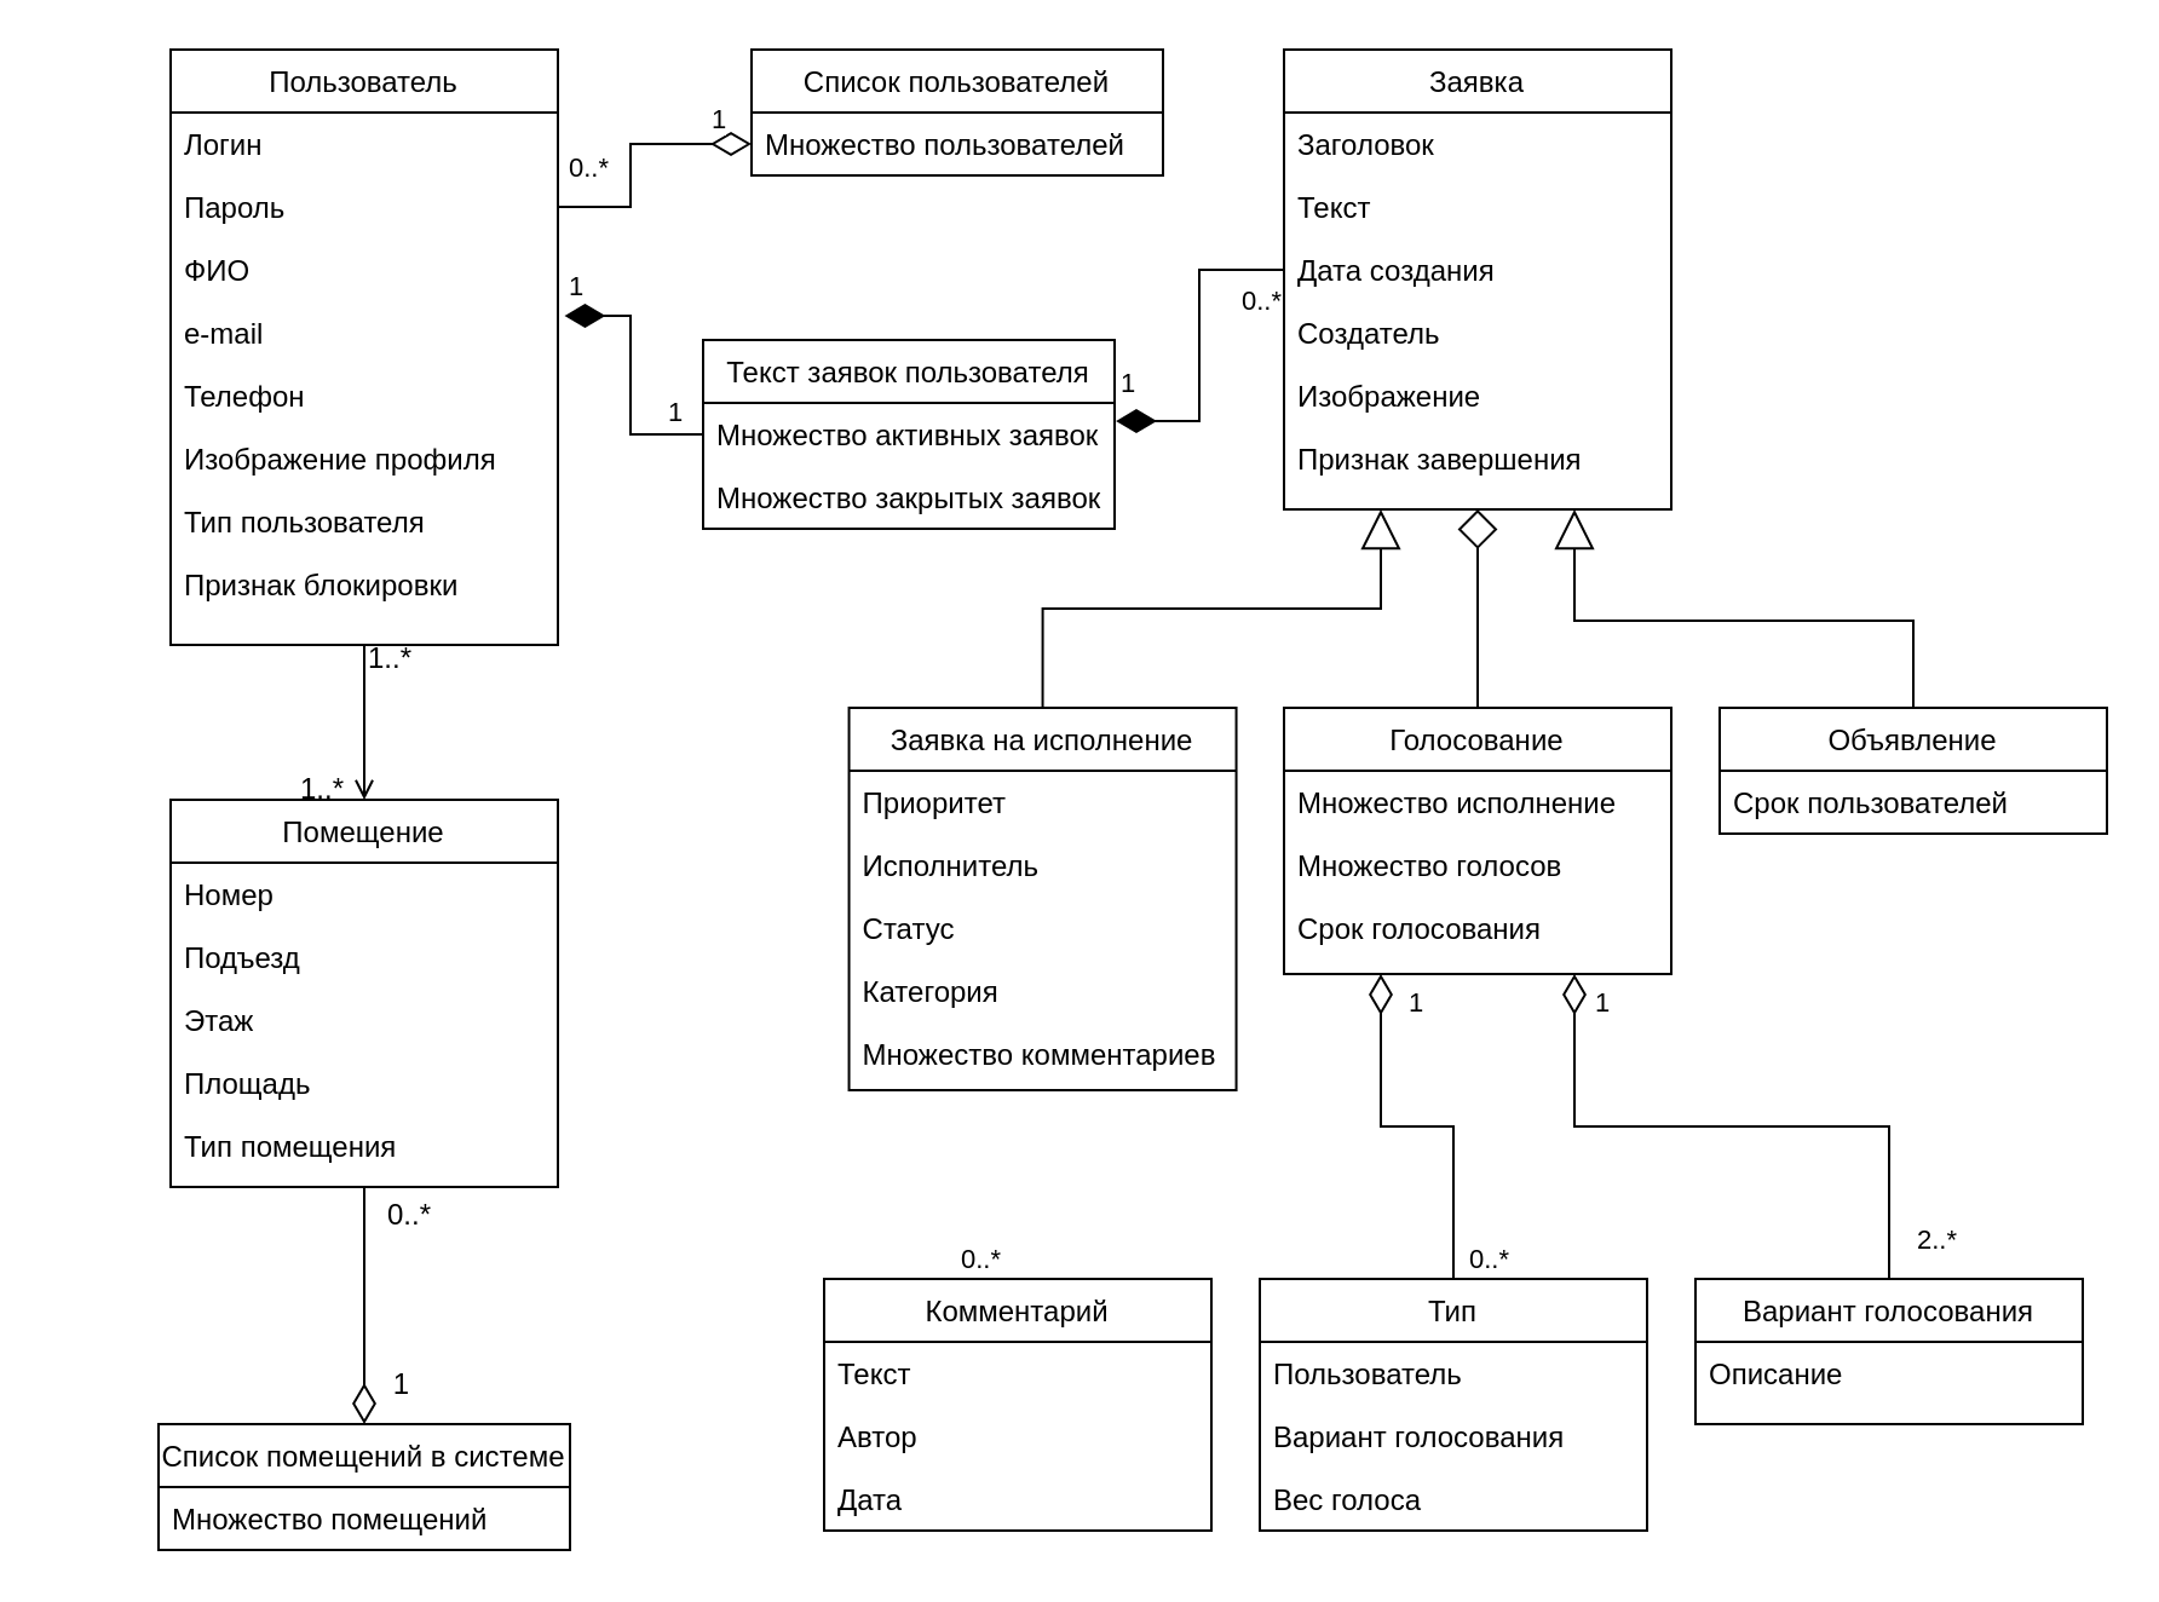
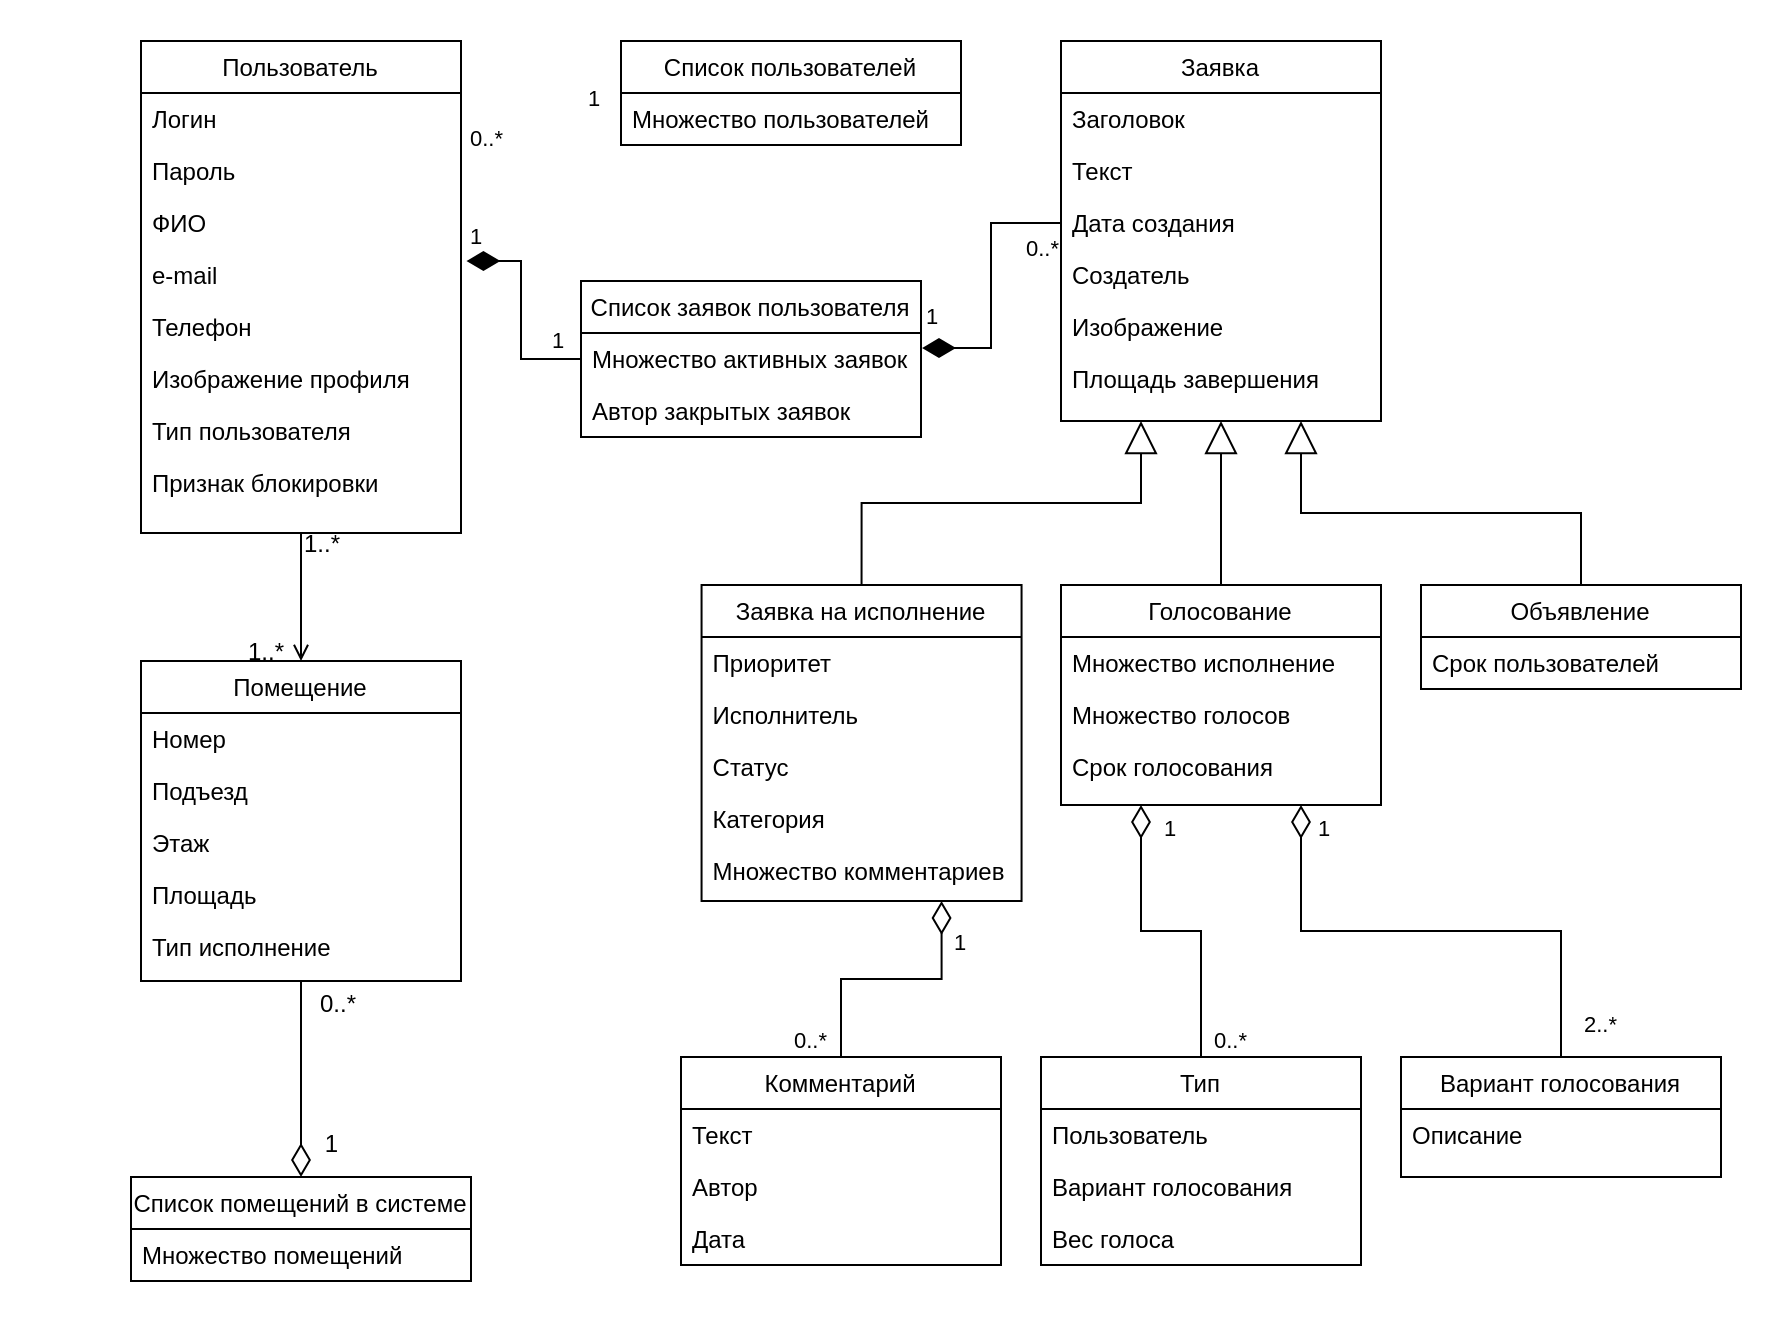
- <mxCell id="71" style="edgeStyle=orthogonalEdgeStyle;rounded=0;orthogonalLoop=1;jettySize=auto;html=1;exitX=1;exitY=0.5;exitDx=0;exitDy=0;entryX=0;entryY=0.5;entryDx=0;entryDy=0;endArrow=diamondThin;endFill=0;endSize=14;strokeColor=#000000;" parent="1" source="4" target="70" edge="1"><mxGeometry relative="1" as="geometry"><Array as="points"><mxPoint x="260" y="85" /><mxPoint x="260" y="59" /></Array></mxGeometry></mxCell>
- <mxCell id="27" value="Текст заявок пользователя" style="swimlane;fontStyle=0;childLayout=stackLayout;horizontal=1;startSize=26;fillColor=none;horizontalStack=0;resizeParent=1;resizeParentMax=0;resizeLast=0;collapsible=1;marginBottom=0;" parent="1" vertex="1"><mxGeometry x="290" y="140" width="170" height="78" as="geometry" /></mxCell>
+ <mxCell id="27" value="Список заявок пользователя" style="swimlane;fontStyle=0;childLayout=stackLayout;horizontal=1;startSize=26;fillColor=none;horizontalStack=0;resizeParent=1;resizeParentMax=0;resizeLast=0;collapsible=1;marginBottom=0;" parent="1" vertex="1"><mxGeometry x="290" y="140" width="170" height="78" as="geometry" /></mxCell>
- <mxCell id="26" value="Признак завершения" style="text;align=left;verticalAlign=top;spacingLeft=4;spacingRight=4;overflow=hidden;rotatable=0;points=[[0,0.5],[1,0.5]];portConstraint=eastwest;rounded=0;shadow=0;html=0;" parent="20" vertex="1"><mxGeometry y="156" width="160" height="26" as="geometry" /></mxCell>
+ <mxCell id="26" value="Площадь завершения" style="text;align=left;verticalAlign=top;spacingLeft=4;spacingRight=4;overflow=hidden;rotatable=0;points=[[0,0.5],[1,0.5]];portConstraint=eastwest;rounded=0;shadow=0;html=0;" parent="20" vertex="1"><mxGeometry y="156" width="160" height="26" as="geometry" /></mxCell>
- <mxCell id="29" value="Множество закрытых заявок" style="text;strokeColor=none;fillColor=none;align=left;verticalAlign=top;spacingLeft=4;spacingRight=4;overflow=hidden;rotatable=0;points=[[0,0.5],[1,0.5]];portConstraint=eastwest;" parent="27" vertex="1"><mxGeometry y="52" width="170" height="26" as="geometry" /></mxCell>
+ <mxCell id="29" value="Автор закрытых заявок" style="text;strokeColor=none;fillColor=none;align=left;verticalAlign=top;spacingLeft=4;spacingRight=4;overflow=hidden;rotatable=0;points=[[0,0.5],[1,0.5]];portConstraint=eastwest;" parent="27" vertex="1"><mxGeometry y="52" width="170" height="26" as="geometry" /></mxCell>
- <mxCell id="41" style="edgeStyle=orthogonalEdgeStyle;rounded=0;orthogonalLoop=1;jettySize=auto;html=1;exitX=0.5;exitY=0;exitDx=0;exitDy=0;entryX=0.5;entryY=1;entryDx=0;entryDy=0;startArrow=none;startFill=0;endArrow=diamond;endFill=0;startSize=14;endSize=14;" parent="1" source="42" target="20" edge="1"><mxGeometry relative="1" as="geometry" /></mxCell>
+ <mxCell id="41" style="edgeStyle=orthogonalEdgeStyle;rounded=0;orthogonalLoop=1;jettySize=auto;html=1;exitX=0.5;exitY=0;exitDx=0;exitDy=0;entryX=0.5;entryY=1;entryDx=0;entryDy=0;startArrow=none;startFill=0;endArrow=block;endFill=0;startSize=14;endSize=14;" parent="1" source="42" target="20" edge="1"><mxGeometry relative="1" as="geometry" /></mxCell>
- <mxCell id="16" value="Тип помещения" style="text;align=left;verticalAlign=top;spacingLeft=4;spacingRight=4;overflow=hidden;rotatable=0;points=[[0,0.5],[1,0.5]];portConstraint=eastwest;rounded=0;shadow=0;html=0;" parent="11" vertex="1"><mxGeometry y="130" width="160" height="26" as="geometry" /></mxCell>
+ <mxCell id="16" value="Тип исполнение" style="text;align=left;verticalAlign=top;spacingLeft=4;spacingRight=4;overflow=hidden;rotatable=0;points=[[0,0.5],[1,0.5]];portConstraint=eastwest;rounded=0;shadow=0;html=0;" parent="11" vertex="1"><mxGeometry y="130" width="160" height="26" as="geometry" /></mxCell>
+ <mxCell id="60" value="" style="endArrow=none;endFill=0;html=1;edgeStyle=orthogonalEdgeStyle;align=left;verticalAlign=top;rounded=0;entryX=0.5;entryY=0;entryDx=0;entryDy=0;startArrow=diamondThin;startFill=0;startSize=14;exitX=0.75;exitY=1;exitDx=0;exitDy=0;" parent="1" source="35" target="50" edge="1"><mxGeometry x="-1" relative="1" as="geometry"><mxPoint x="416" y="450" as="sourcePoint" /><mxPoint x="540" y="151" as="targetPoint" /></mxGeometry></mxCell>
+ <mxCell id="61" value="1" style="edgeLabel;resizable=0;html=1;align=left;verticalAlign=bottom;" parent="60" connectable="0" vertex="1"><mxGeometry x="-1" relative="1" as="geometry"><mxPoint x="5" y="29" as="offset" /></mxGeometry></mxCell>
